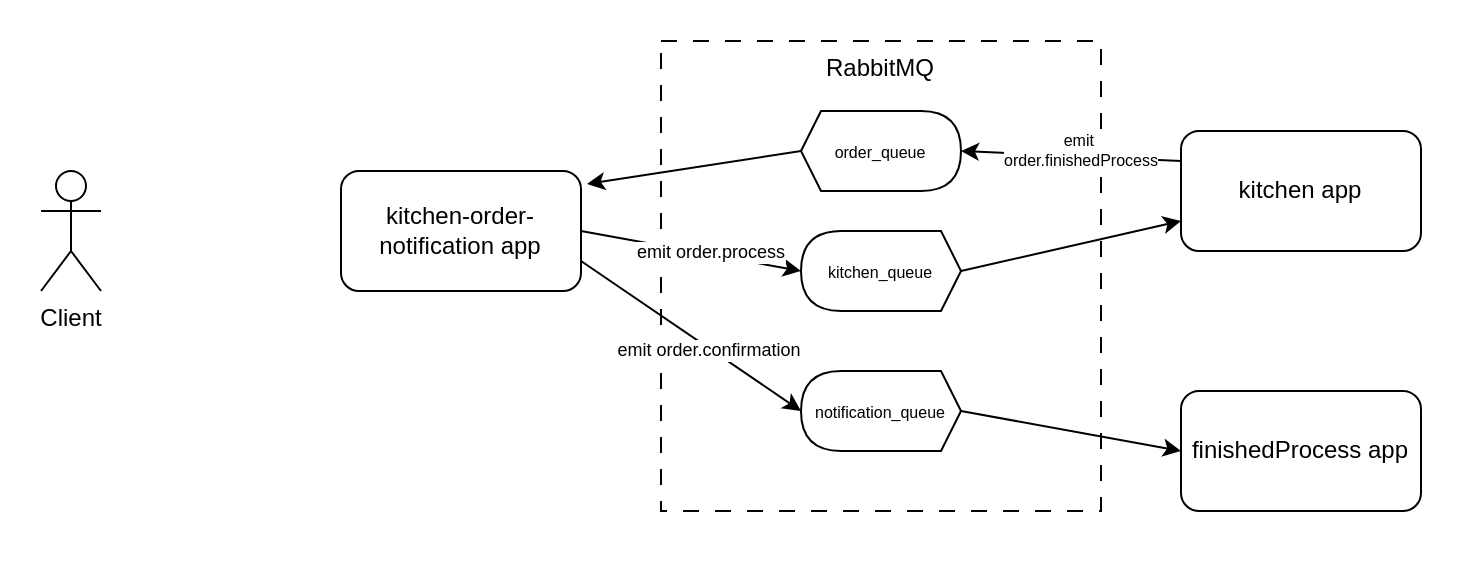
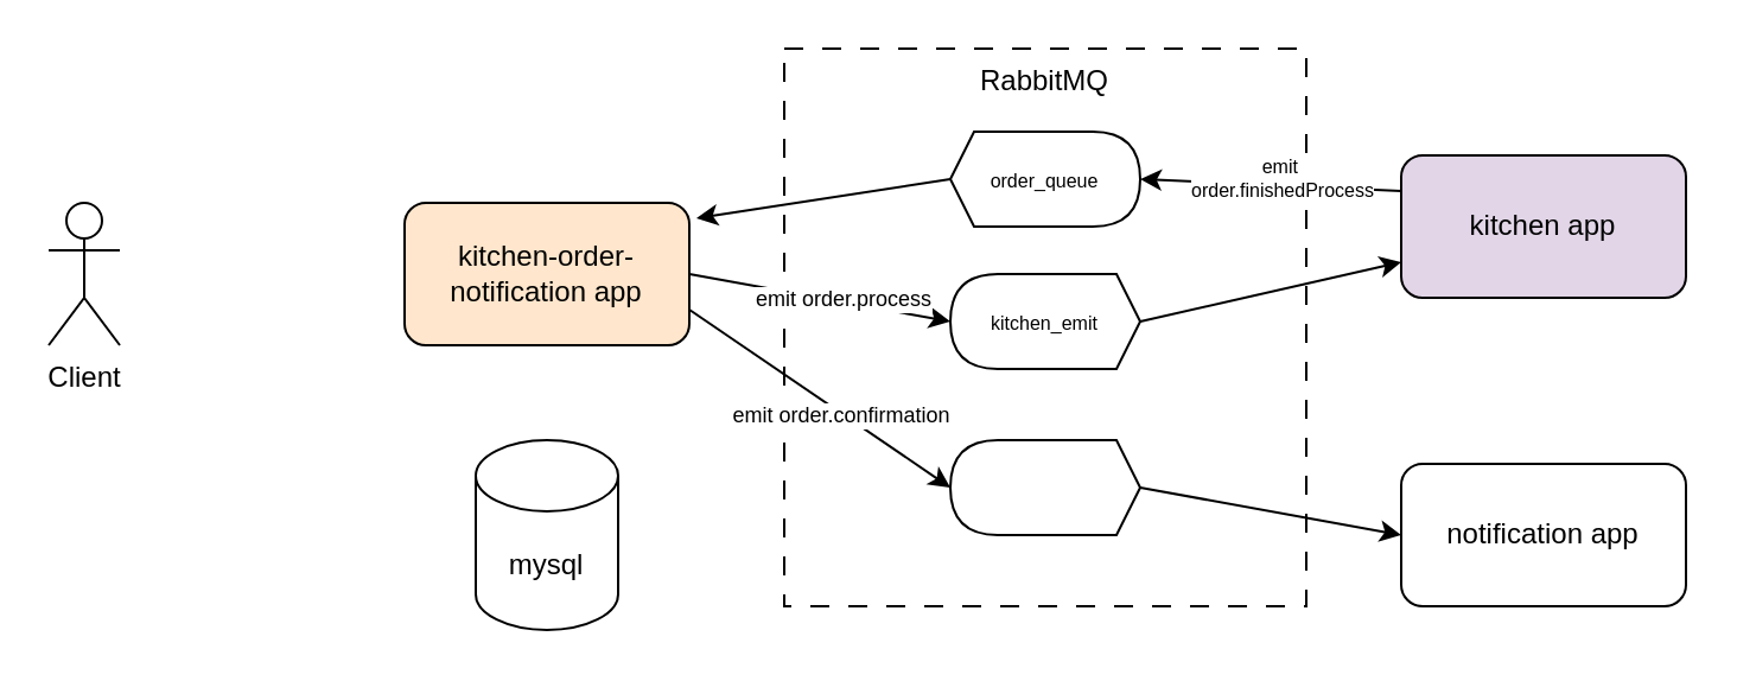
- <mxCell id="7" value="kitchen app" style="rounded=1;whiteSpace=wrap;html=1;" vertex="1" parent="1"><mxGeometry x="590" y="65" width="120" height="60" as="geometry" /></mxCell>
+ <mxCell id="7" value="kitchen app" style="rounded=1;whiteSpace=wrap;html=1;fillColor=#e1d5e7;" vertex="1" parent="1"><mxGeometry x="590" y="65" width="120" height="60" as="geometry" /></mxCell>
- <mxCell id="3" value="kitchen-order-notification app" style="rounded=1;whiteSpace=wrap;html=1;" vertex="1" parent="1"><mxGeometry x="170" y="85" width="120" height="60" as="geometry" /></mxCell>
+ <mxCell id="3" value="kitchen-order-notification app" style="rounded=1;whiteSpace=wrap;html=1;fillColor=#ffe6cc;" vertex="1" parent="1"><mxGeometry x="170" y="85" width="120" height="60" as="geometry" /></mxCell>
- <mxCell id="20" value="&lt;font style=&quot;font-size: 8px;&quot;&gt;kitchen_queue&lt;/font&gt;" style="text;html=1;strokeColor=none;fillColor=none;align=center;verticalAlign=middle;whiteSpace=wrap;rounded=0;" vertex="1" parent="1"><mxGeometry x="410" y="120" width="60" height="30" as="geometry" /></mxCell>
+ <mxCell id="20" value="&lt;font style=&quot;font-size: 8px;&quot;&gt;kitchen_emit&lt;/font&gt;" style="text;html=1;strokeColor=none;fillColor=none;align=center;verticalAlign=middle;whiteSpace=wrap;rounded=0;" vertex="1" parent="1"><mxGeometry x="410" y="120" width="60" height="30" as="geometry" /></mxCell>
- <mxCell id="21" value="&lt;font style=&quot;font-size: 8px;&quot;&gt;notification_queue&lt;/font&gt;" style="text;html=1;strokeColor=none;fillColor=none;align=center;verticalAlign=middle;whiteSpace=wrap;rounded=0;" vertex="1" parent="1"><mxGeometry x="410" y="190" width="60" height="30" as="geometry" /></mxCell>
+ <mxCell id="4" value="mysql" style="shape=cylinder3;whiteSpace=wrap;html=1;boundedLbl=1;backgroundOutline=1;size=15;" vertex="1" parent="1"><mxGeometry x="200" y="185" width="60" height="80" as="geometry" /></mxCell>
- <mxCell id="6" value="finishedProcess app" style="rounded=1;whiteSpace=wrap;html=1;" vertex="1" parent="1"><mxGeometry x="590" y="195" width="120" height="60" as="geometry" /></mxCell>
+ <mxCell id="6" value="notification app" style="rounded=1;whiteSpace=wrap;html=1;" vertex="1" parent="1"><mxGeometry x="590" y="195" width="120" height="60" as="geometry" /></mxCell>
